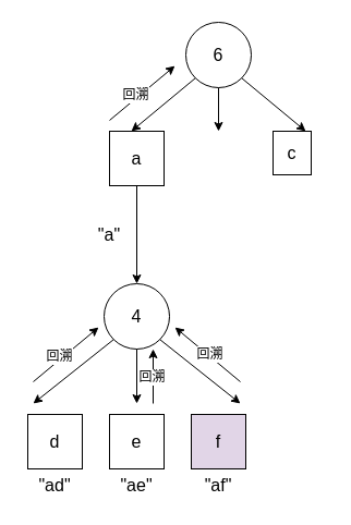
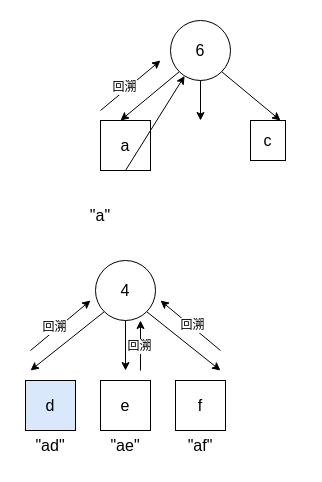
- <mxCell id="21" style="edgeStyle=none;html=1;exitX=0.5;exitY=1;exitDx=0;exitDy=0;entryX=0.5;entryY=0;entryDx=0;entryDy=0;fontSize=16;" edge="1" parent="1" source="7" target="10"><mxGeometry relative="1" as="geometry" /></mxCell>
+ <mxCell id="21" style="edgeStyle=none;html=1;exitX=0.5;exitY=1;exitDx=0;exitDy=0;fontSize=16;" edge="1" parent="1" source="7" target="3"><mxGeometry relative="1" as="geometry" /></mxCell>
- <mxCell id="14" value="d" style="whiteSpace=wrap;html=1;aspect=fixed;fontSize=16;" vertex="1" parent="9"><mxGeometry y="120" width="50" height="50" as="geometry" /></mxCell>
+ <mxCell id="14" value="d" style="whiteSpace=wrap;html=1;aspect=fixed;fontSize=16;fillColor=#dae8fc;" vertex="1" parent="9"><mxGeometry y="120" width="50" height="50" as="geometry" /></mxCell>
- <mxCell id="16" value="f" style="whiteSpace=wrap;html=1;aspect=fixed;fontSize=16;fillColor=#e1d5e7;" vertex="1" parent="9"><mxGeometry x="150" y="120" width="50" height="50" as="geometry" /></mxCell>
+ <mxCell id="16" value="f" style="whiteSpace=wrap;html=1;aspect=fixed;fontSize=16;" vertex="1" parent="9"><mxGeometry x="150" y="120" width="50" height="50" as="geometry" /></mxCell>
